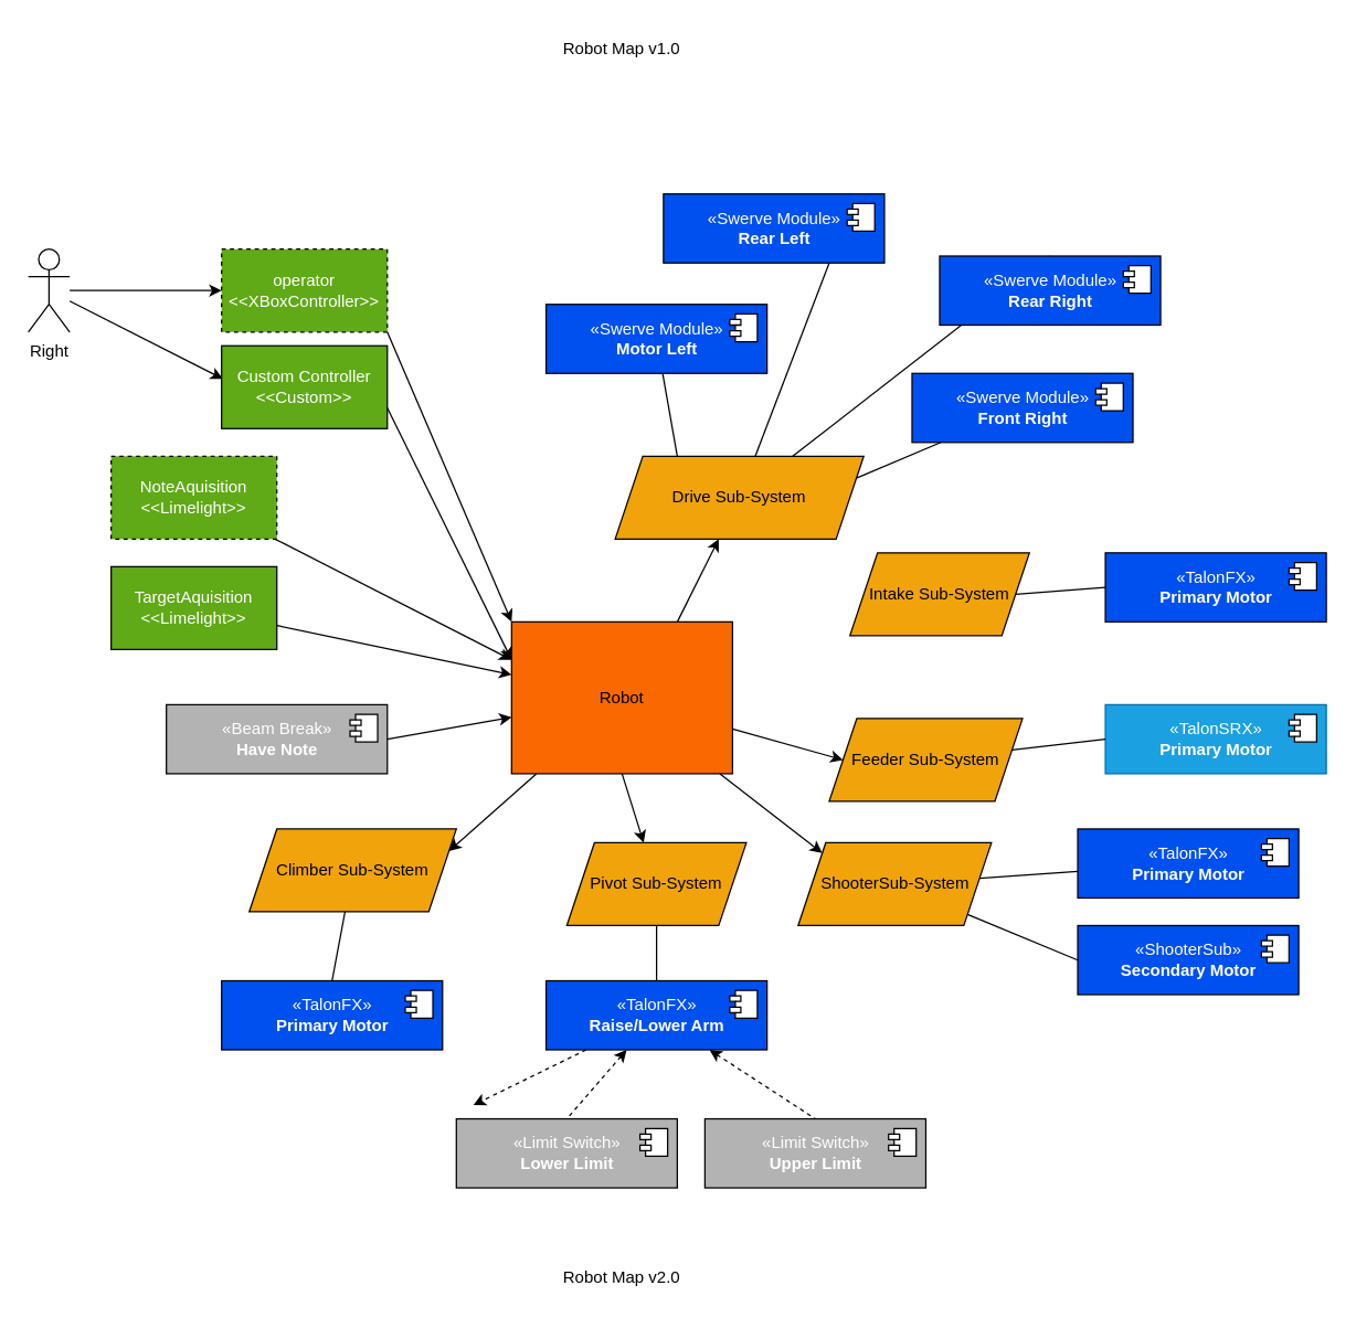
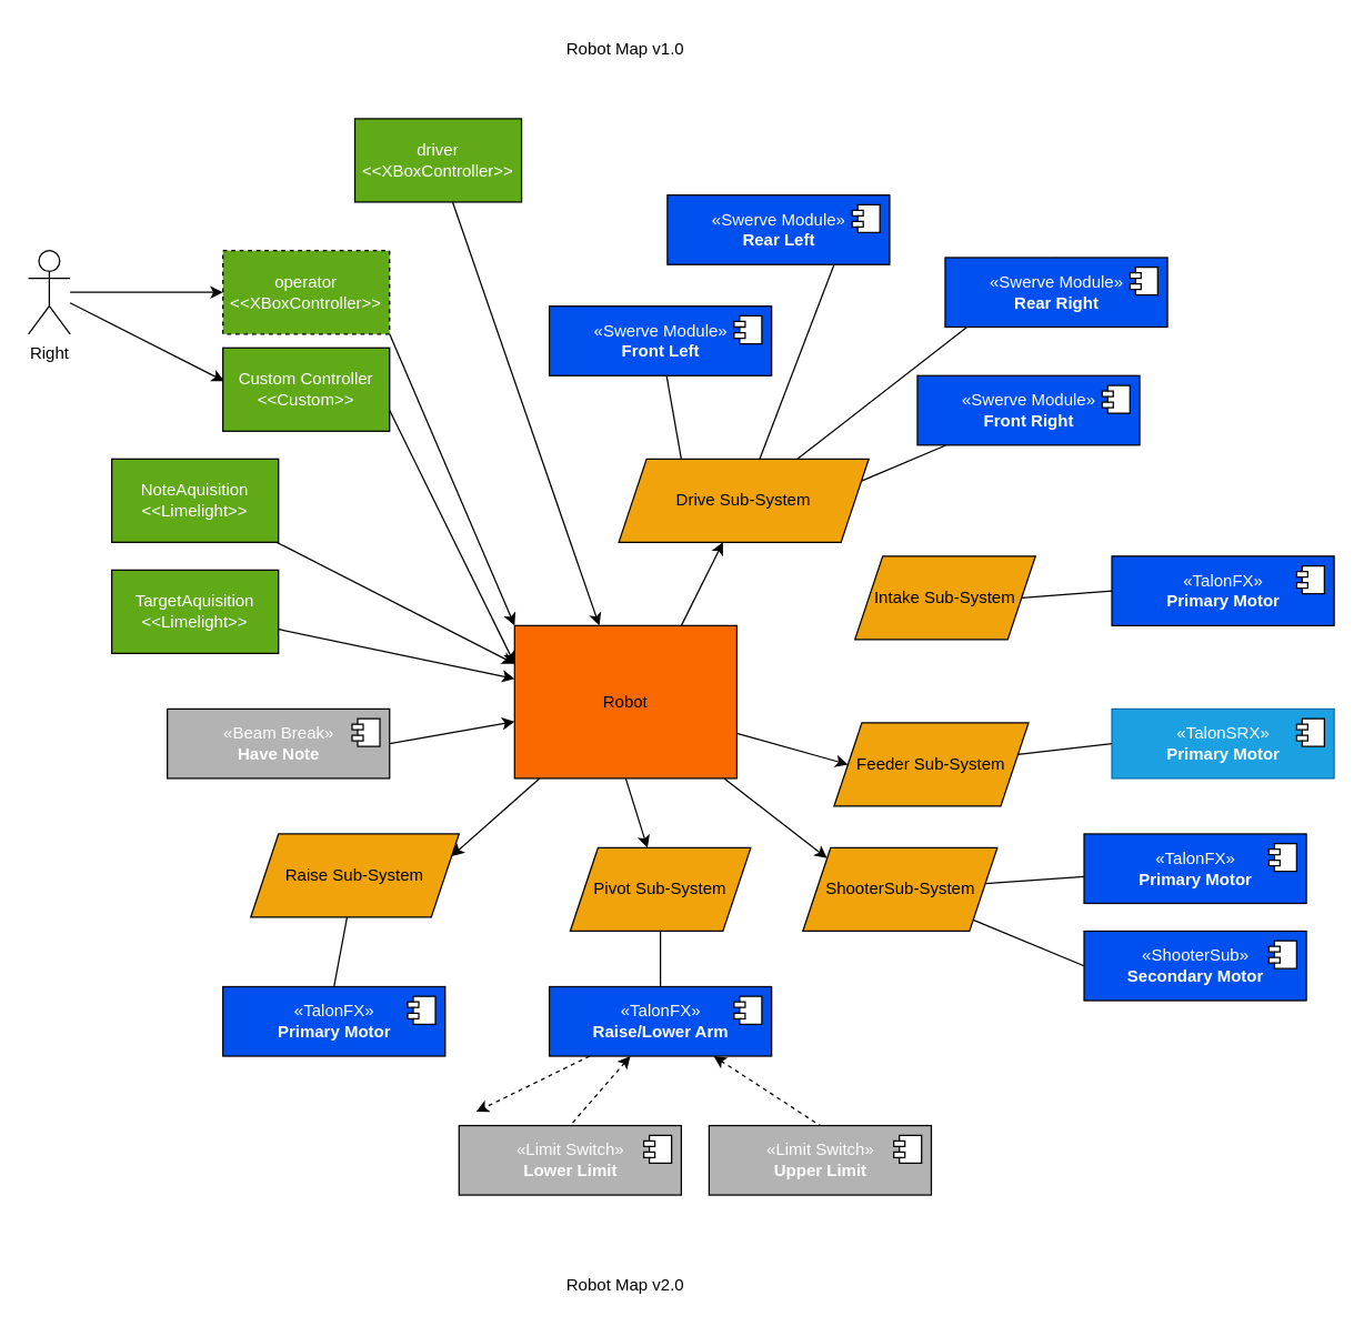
+ <mxCell id="12" value="driver&lt;br&gt;&amp;lt;&amp;lt;XBoxController&amp;gt;&amp;gt;" style="rounded=0;whiteSpace=wrap;html=1;fillColor=#60a917;fontColor=#ffffff;strokeColor=#000000;" parent="1" vertex="1"><mxGeometry x="255" y="85" width="120" height="60" as="geometry" /></mxCell>
- <mxCell id="18" value="«Swerve Module»&lt;br&gt;&lt;b&gt;Motor Left&lt;br&gt;&lt;/b&gt;" style="html=1;dropTarget=0;fillColor=#0050ef;strokeColor=#000000;fontColor=#ffffff;" parent="1" vertex="1"><mxGeometry x="395" y="220" width="160" height="50" as="geometry" /></mxCell>
+ <mxCell id="18" value="«Swerve Module»&lt;br&gt;&lt;b&gt;Front Left&lt;br&gt;&lt;/b&gt;" style="html=1;dropTarget=0;fillColor=#0050ef;strokeColor=#000000;fontColor=#ffffff;" parent="1" vertex="1"><mxGeometry x="395" y="220" width="160" height="50" as="geometry" /></mxCell>
+ <mxCell id="11" style="edgeStyle=none;html=1;strokeColor=#000000;" parent="1" source="12" target="8" edge="1"><mxGeometry relative="1" as="geometry" /></mxCell>
- <mxCell id="60" value="NoteAquisition&lt;br&gt;&amp;lt;&amp;lt;Limelight&amp;gt;&amp;gt;" style="rounded=0;whiteSpace=wrap;html=1;fillColor=#60a917;fontColor=#ffffff;strokeColor=#000000;dashed=1;" vertex="1" parent="1"><mxGeometry x="80" y="330" width="120" height="60" as="geometry" /></mxCell>
+ <mxCell id="60" value="NoteAquisition&lt;br&gt;&amp;lt;&amp;lt;Limelight&amp;gt;&amp;gt;" style="rounded=0;whiteSpace=wrap;html=1;fillColor=#60a917;fontColor=#ffffff;strokeColor=#000000;" vertex="1" parent="1"><mxGeometry x="80" y="330" width="120" height="60" as="geometry" /></mxCell>
- <mxCell id="45" value="Climber Sub-System" style="shape=parallelogram;perimeter=parallelogramPerimeter;whiteSpace=wrap;html=1;fixedSize=1;fillColor=#f0a30a;fontColor=#000000;strokeColor=#000000;" parent="1" vertex="1"><mxGeometry x="180" y="600" width="150" height="60" as="geometry" /></mxCell>
+ <mxCell id="45" value="Raise Sub-System" style="shape=parallelogram;perimeter=parallelogramPerimeter;whiteSpace=wrap;html=1;fixedSize=1;fillColor=#f0a30a;fontColor=#000000;strokeColor=#000000;" parent="1" vertex="1"><mxGeometry x="180" y="600" width="150" height="60" as="geometry" /></mxCell>
